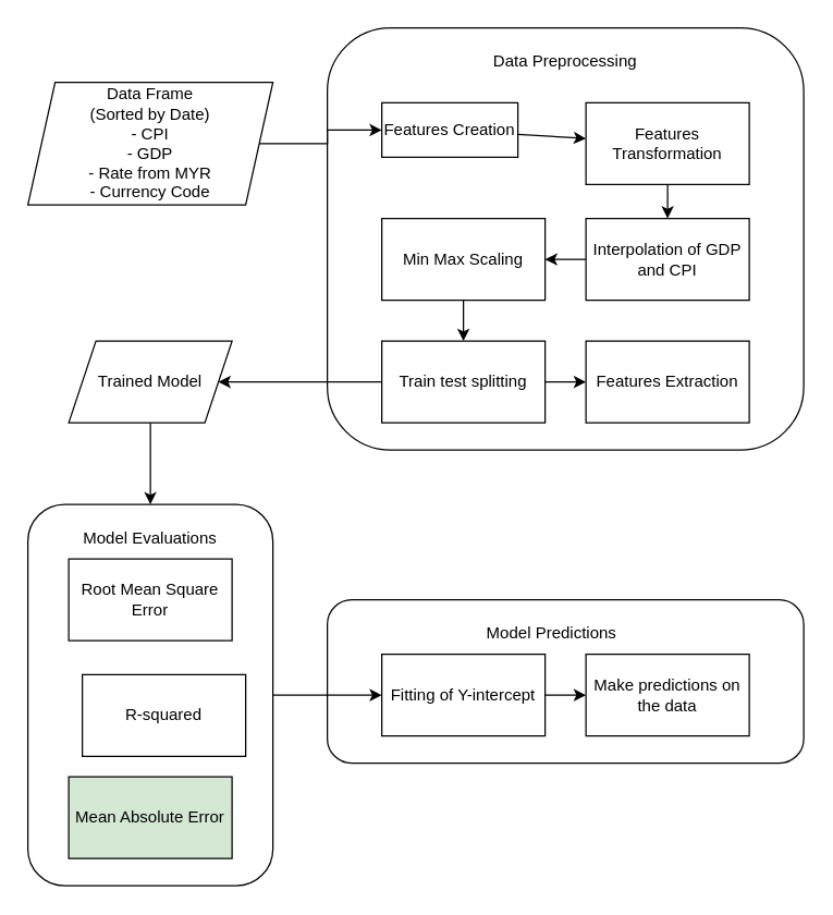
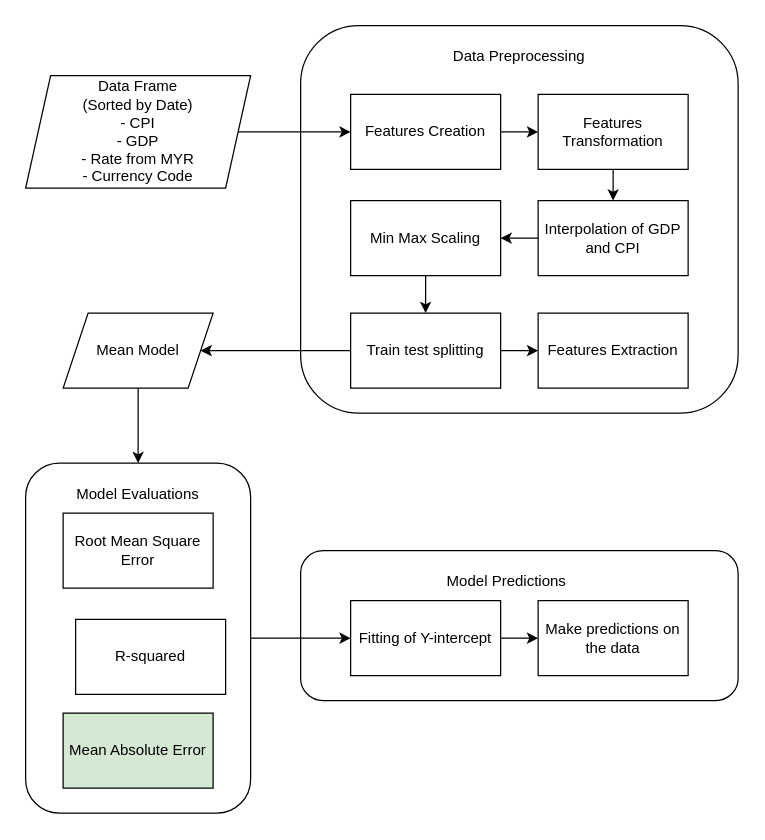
- <mxCell id="7" value="Features Creation" style="rounded=0;whiteSpace=wrap;html=1;" parent="1" vertex="1"><mxGeometry x="280" y="75" width="100" height="40" as="geometry" /></mxCell>
+ <mxCell id="7" value="Features Creation" style="rounded=0;whiteSpace=wrap;html=1;" parent="1" vertex="1"><mxGeometry x="280" y="75" width="120" height="60" as="geometry" /></mxCell>
- <mxCell id="16" value="Trained Model" style="shape=parallelogram;perimeter=parallelogramPerimeter;whiteSpace=wrap;html=1;fixedSize=1;" parent="1" vertex="1"><mxGeometry x="50" y="250" width="120" height="60" as="geometry" /></mxCell>
+ <mxCell id="16" value="Mean Model" style="shape=parallelogram;perimeter=parallelogramPerimeter;whiteSpace=wrap;html=1;fixedSize=1;" parent="1" vertex="1"><mxGeometry x="50" y="250" width="120" height="60" as="geometry" /></mxCell>
